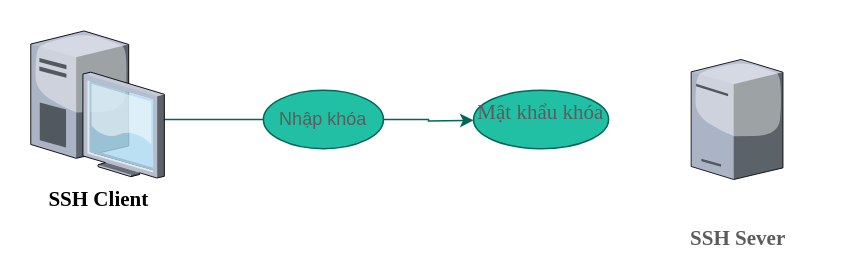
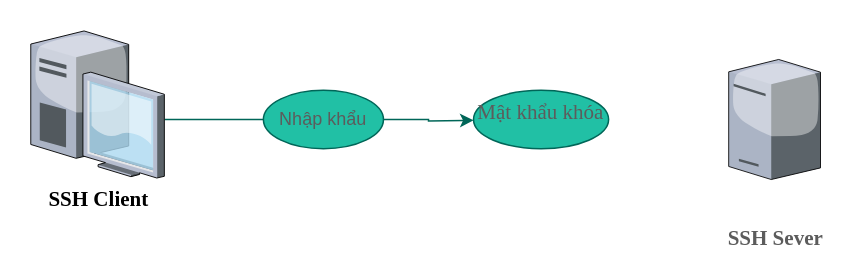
- <mxCell id="7" value="Nhập khóa" style="ellipse;whiteSpace=wrap;html=1;fontColor=#5C5C5C;strokeColor=#006658;fillColor=#21C0A5;" parent="1" vertex="1"><mxGeometry x="175" y="59.5" width="80" height="39" as="geometry" /></mxCell>
+ <mxCell id="7" value="Nhập khẩu" style="ellipse;whiteSpace=wrap;html=1;fontColor=#5C5C5C;strokeColor=#006658;fillColor=#21C0A5;" parent="1" vertex="1"><mxGeometry x="175" y="59.5" width="80" height="39" as="geometry" /></mxCell>
- <mxCell id="2" value="SSH Sever" style="verticalLabelPosition=bottom;aspect=fixed;html=1;verticalAlign=middle;strokeColor=none;shape=mxgraph.citrix.tower_server;rounded=0;shadow=0;comic=0;fontFamily=Verdana;fillColor=#21C0A5;fontColor=#5C5C5C;fontStyle=1;fontSize=14;" parent="1" vertex="1"><mxGeometry x="460" y="39" width="61.18" height="80" as="geometry" /></mxCell>
+ <mxCell id="2" value="SSH Sever" style="verticalLabelPosition=bottom;aspect=fixed;html=1;verticalAlign=middle;strokeColor=none;shape=mxgraph.citrix.tower_server;rounded=0;shadow=0;comic=0;fontFamily=Verdana;fillColor=#21C0A5;fontColor=#5C5C5C;fontStyle=1;fontSize=14;" parent="1" vertex="1"><mxGeometry x="485" y="39" width="61.18" height="80" as="geometry" /></mxCell>
